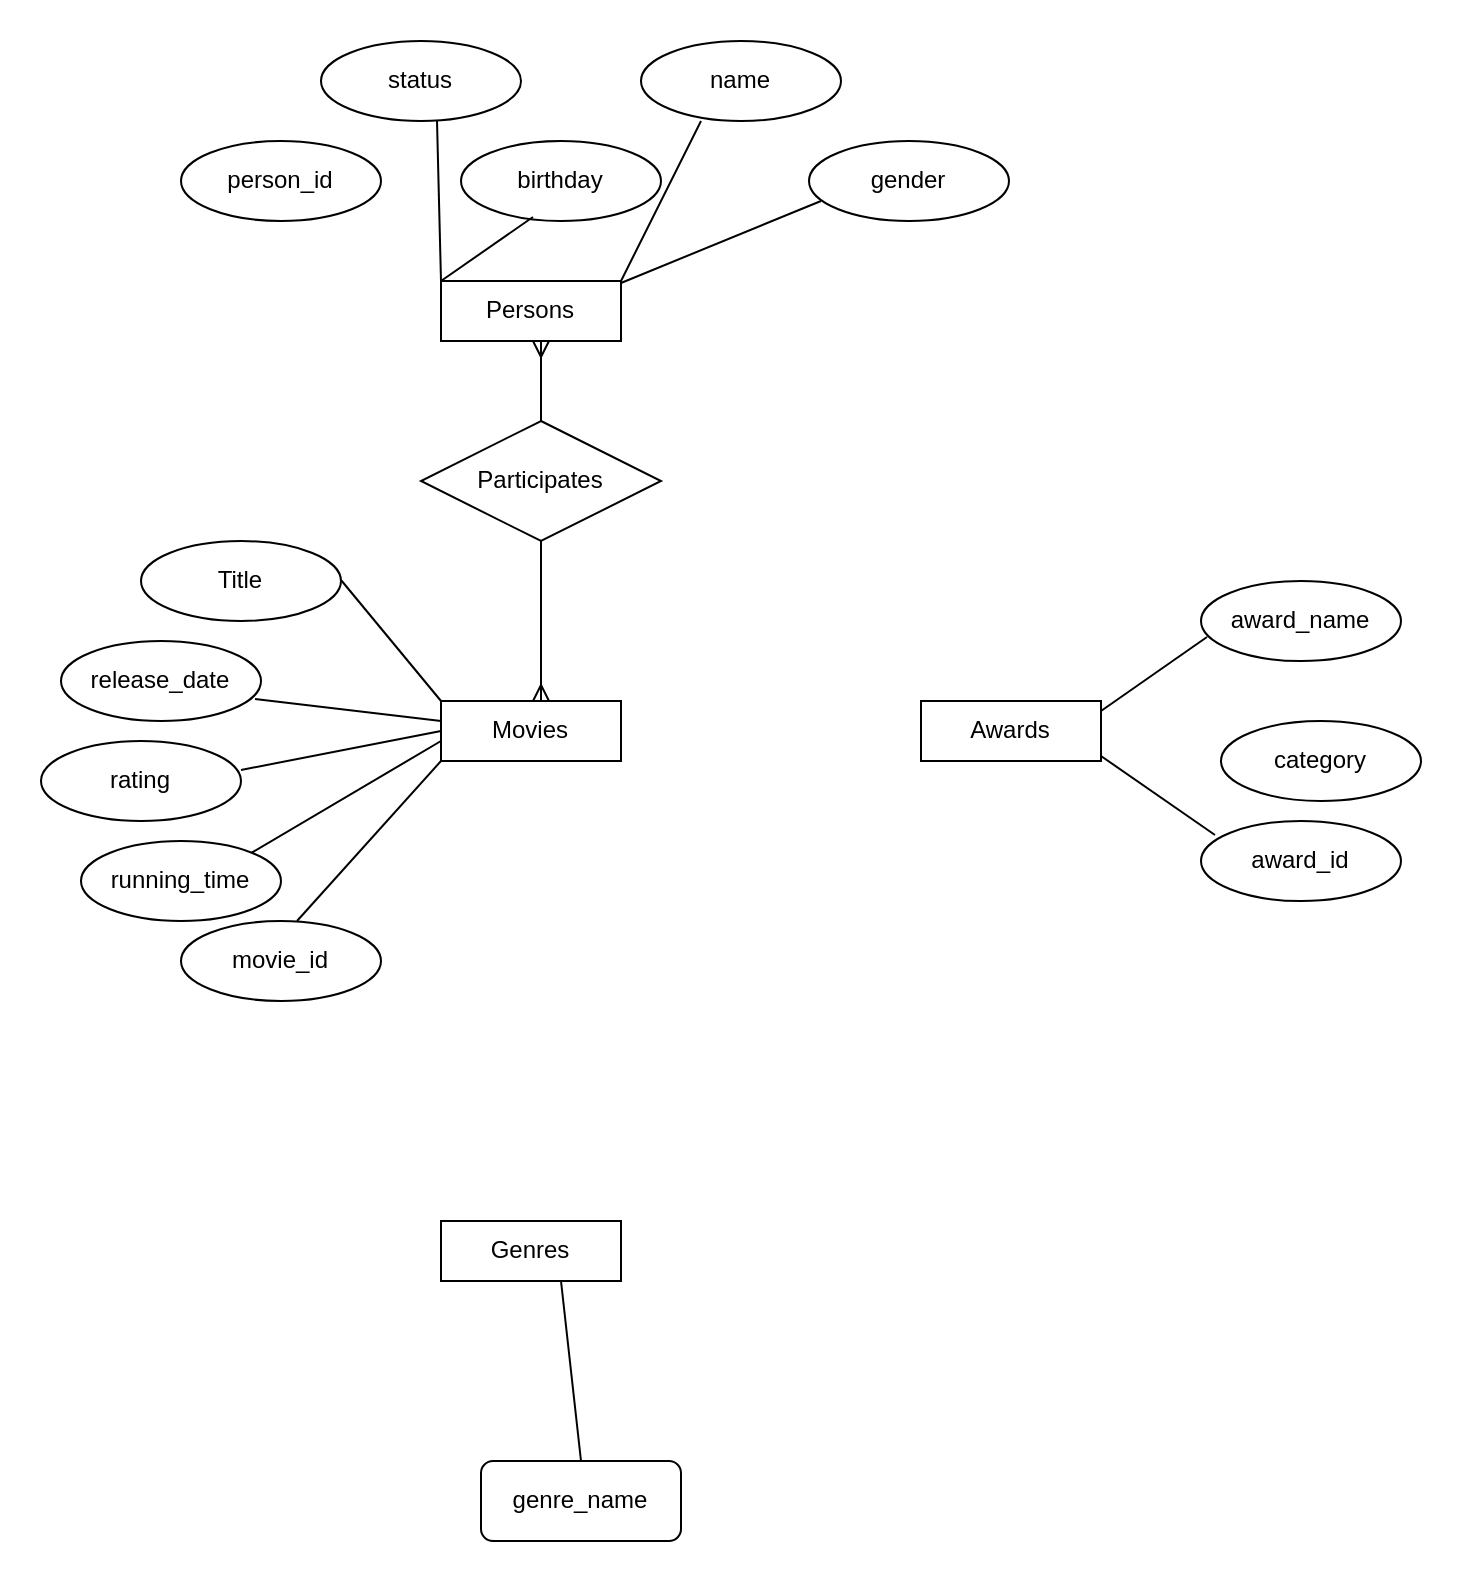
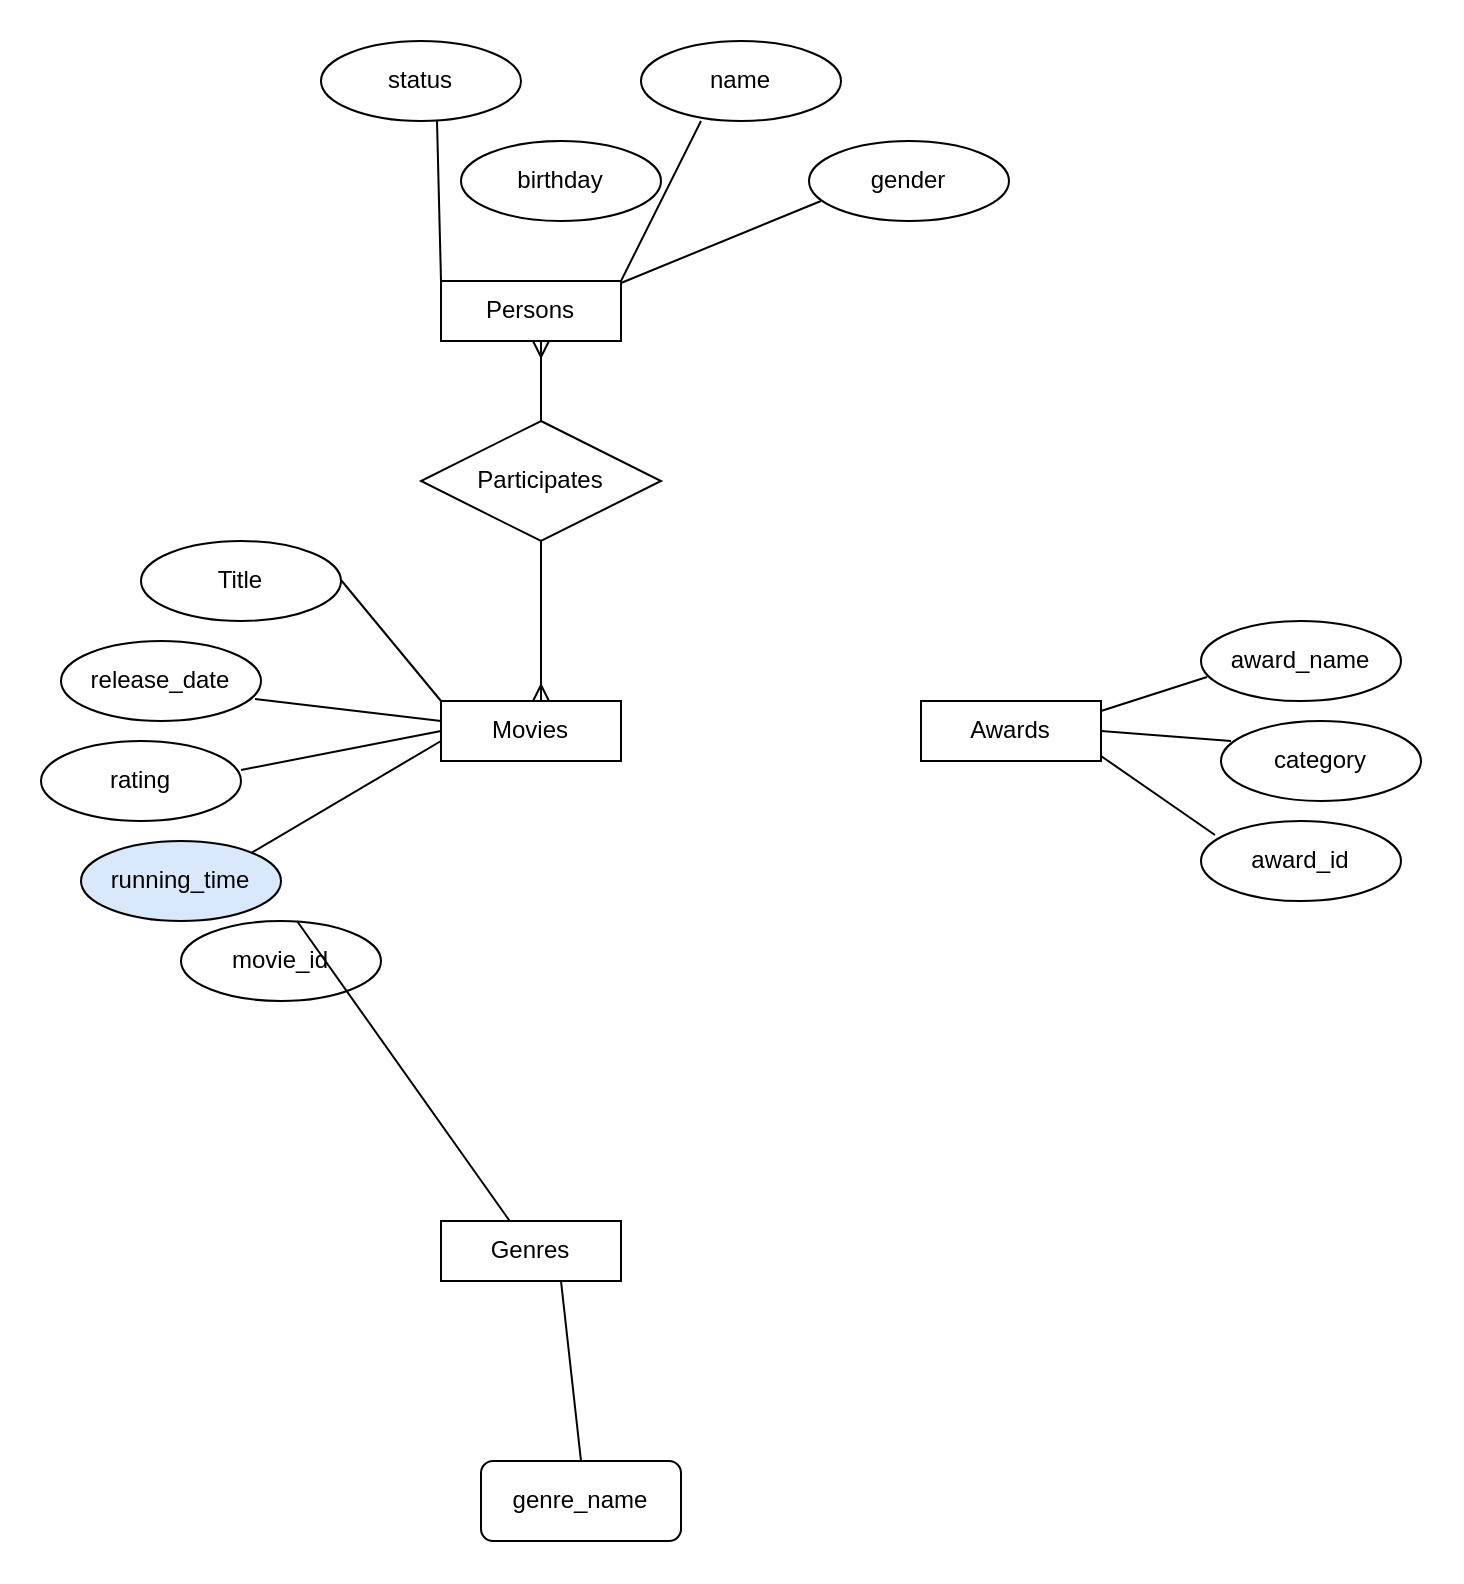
- <mxCell id="24" value="person_id" style="ellipse;whiteSpace=wrap;html=1;align=center;" vertex="1" parent="1"><mxGeometry x="90" y="70" width="100" height="40" as="geometry" /></mxCell>
- <mxCell id="32" value="" style="endArrow=none;html=1;rounded=0;exitX=0;exitY=0;exitDx=0;exitDy=0;entryX=0.36;entryY=0.95;entryDx=0;entryDy=0;entryPerimeter=0;" edge="1" parent="1" source="5" target="27"><mxGeometry width="50" height="50" relative="1" as="geometry"><mxPoint x="230" y="150" as="sourcePoint" /><mxPoint x="228" y="70" as="targetPoint" /></mxGeometry></mxCell>
- <mxCell id="18" value="award_name" style="ellipse;whiteSpace=wrap;html=1;align=center;" vertex="1" parent="1"><mxGeometry x="600" y="290" width="100" height="40" as="geometry" /></mxCell>
+ <mxCell id="18" value="award_name" style="ellipse;whiteSpace=wrap;html=1;align=center;" vertex="1" parent="1"><mxGeometry x="600" y="310" width="100" height="40" as="geometry" /></mxCell>
+ <mxCell id="21" value="" style="endArrow=none;html=1;rounded=0;entryX=0.05;entryY=0.25;entryDx=0;entryDy=0;entryPerimeter=0;exitX=1;exitY=0.5;exitDx=0;exitDy=0;" edge="1" parent="1" source="4" target="19"><mxGeometry width="50" height="50" relative="1" as="geometry"><mxPoint x="560" y="365" as="sourcePoint" /><mxPoint x="613" y="348" as="targetPoint" /></mxGeometry></mxCell>
- <mxCell id="17" value="" style="endArrow=none;html=1;rounded=0;exitX=0.58;exitY=0;exitDx=0;exitDy=0;entryX=0;entryY=1;entryDx=0;entryDy=0;exitPerimeter=0;" edge="1" parent="1" source="12" target="3"><mxGeometry relative="1" as="geometry"><mxPoint x="135" y="436" as="sourcePoint" /><mxPoint x="230" y="380" as="targetPoint" /></mxGeometry></mxCell>
+ <mxCell id="17" value="" style="endArrow=none;html=1;rounded=0;exitX=0.58;exitY=0;exitDx=0;exitDy=0;exitPerimeter=0;" edge="1" parent="1" source="12" target="2"><mxGeometry relative="1" as="geometry"><mxPoint x="135" y="436" as="sourcePoint" /><mxPoint x="230" y="380" as="targetPoint" /></mxGeometry></mxCell>
- <mxCell id="10" value="running_time" style="ellipse;whiteSpace=wrap;html=1;align=center;" vertex="1" parent="1"><mxGeometry x="40" y="420" width="100" height="40" as="geometry" /></mxCell>
+ <mxCell id="10" value="running_time" style="ellipse;whiteSpace=wrap;html=1;align=center;fillColor=#dae8fc;" vertex="1" parent="1"><mxGeometry x="40" y="420" width="100" height="40" as="geometry" /></mxCell>
